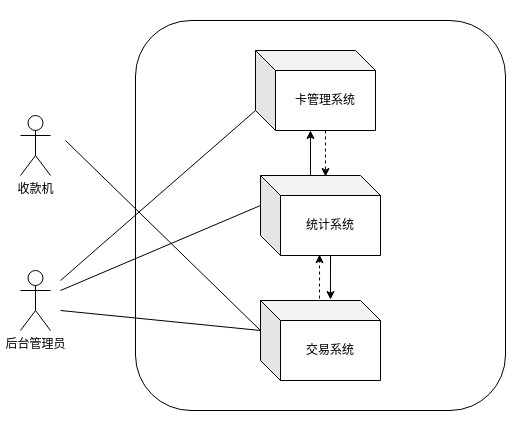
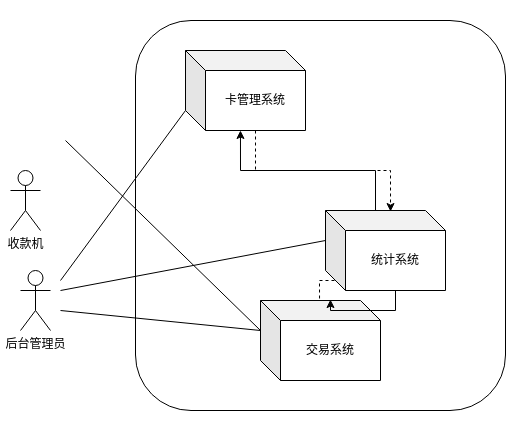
- <mxCell id="4" value="卡管理系统" style="shape=cube;whiteSpace=wrap;html=1;boundedLbl=1;backgroundOutline=1;darkOpacity=0.05;darkOpacity2=0.1;labelBackgroundColor=none;" parent="1" vertex="1"><mxGeometry x="255" y="50" width="120" height="80" as="geometry" /></mxCell>
+ <mxCell id="4" value="卡管理系统" style="shape=cube;whiteSpace=wrap;html=1;boundedLbl=1;backgroundOutline=1;darkOpacity=0.05;darkOpacity2=0.1;labelBackgroundColor=none;" parent="1" vertex="1"><mxGeometry x="185" y="50" width="120" height="80" as="geometry" /></mxCell>
- <mxCell id="11" value="收款机" style="shape=umlActor;verticalLabelPosition=bottom;verticalAlign=top;html=1;" vertex="1" parent="1"><mxGeometry x="20" y="115" width="30" height="60" as="geometry" /></mxCell>
+ <mxCell id="11" value="收款机" style="shape=umlActor;verticalLabelPosition=bottom;verticalAlign=top;html=1;" vertex="1" parent="1"><mxGeometry x="10" y="170" width="30" height="60" as="geometry" /></mxCell>
- <mxCell id="9" value="统计系统" style="shape=cube;whiteSpace=wrap;html=1;boundedLbl=1;backgroundOutline=1;darkOpacity=0.05;darkOpacity2=0.1;labelBackgroundColor=none;" parent="1" vertex="1"><mxGeometry x="260" y="175" width="120" height="80" as="geometry" /></mxCell>
+ <mxCell id="9" value="统计系统" style="shape=cube;whiteSpace=wrap;html=1;boundedLbl=1;backgroundOutline=1;darkOpacity=0.05;darkOpacity2=0.1;labelBackgroundColor=none;" parent="1" vertex="1"><mxGeometry x="325" y="210" width="120" height="80" as="geometry" /></mxCell>
